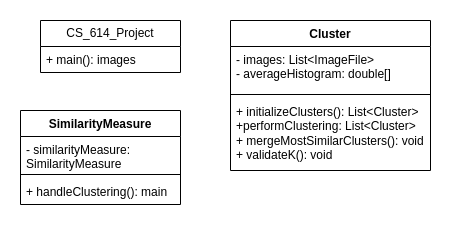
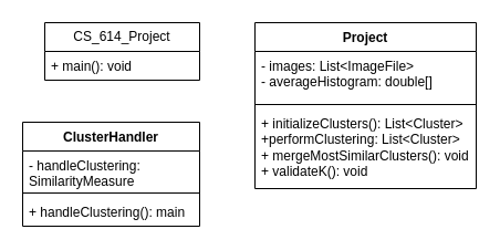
- <mxCell id="8" value="Cluster" style="swimlane;fontStyle=1;align=center;verticalAlign=top;childLayout=stackLayout;horizontal=1;startSize=26;horizontalStack=0;resizeParent=1;resizeParentMax=0;resizeLast=0;collapsible=1;marginBottom=0;whiteSpace=wrap;html=1;" vertex="1" parent="1"><mxGeometry x="230" y="20" width="200" height="150" as="geometry" /></mxCell>
+ <mxCell id="8" value="Project" style="swimlane;fontStyle=1;align=center;verticalAlign=top;childLayout=stackLayout;horizontal=1;startSize=26;horizontalStack=0;resizeParent=1;resizeParentMax=0;resizeLast=0;collapsible=1;marginBottom=0;whiteSpace=wrap;html=1;" vertex="1" parent="1"><mxGeometry x="230" y="20" width="200" height="150" as="geometry" /></mxCell>
- <mxCell id="7" value="+ main(): images" style="text;strokeColor=none;fillColor=none;align=left;verticalAlign=top;spacingLeft=4;spacingRight=4;overflow=hidden;rotatable=0;points=[[0,0.5],[1,0.5]];portConstraint=eastwest;whiteSpace=wrap;html=1;" vertex="1" parent="6"><mxGeometry y="26" width="140" height="26" as="geometry" /></mxCell>
+ <mxCell id="7" value="+ main(): void" style="text;strokeColor=none;fillColor=none;align=left;verticalAlign=top;spacingLeft=4;spacingRight=4;overflow=hidden;rotatable=0;points=[[0,0.5],[1,0.5]];portConstraint=eastwest;whiteSpace=wrap;html=1;" vertex="1" parent="6"><mxGeometry y="26" width="140" height="26" as="geometry" /></mxCell>
- <mxCell id="2" value="SimilarityMeasure" style="swimlane;fontStyle=1;align=center;verticalAlign=top;childLayout=stackLayout;horizontal=1;startSize=26;horizontalStack=0;resizeParent=1;resizeParentMax=0;resizeLast=0;collapsible=1;marginBottom=0;whiteSpace=wrap;html=1;" vertex="1" parent="1"><mxGeometry x="20" y="110" width="160" height="94" as="geometry" /></mxCell>
+ <mxCell id="2" value="ClusterHandler" style="swimlane;fontStyle=1;align=center;verticalAlign=top;childLayout=stackLayout;horizontal=1;startSize=26;horizontalStack=0;resizeParent=1;resizeParentMax=0;resizeLast=0;collapsible=1;marginBottom=0;whiteSpace=wrap;html=1;" vertex="1" parent="1"><mxGeometry x="20" y="110" width="160" height="94" as="geometry" /></mxCell>
- <mxCell id="3" value="- similarityMeasure: SimilarityMeasure" style="text;strokeColor=none;fillColor=none;align=left;verticalAlign=top;spacingLeft=4;spacingRight=4;overflow=hidden;rotatable=0;points=[[0,0.5],[1,0.5]];portConstraint=eastwest;whiteSpace=wrap;html=1;" vertex="1" parent="2"><mxGeometry y="26" width="160" height="34" as="geometry" /></mxCell>
+ <mxCell id="3" value="- handleClustering: SimilarityMeasure" style="text;strokeColor=none;fillColor=none;align=left;verticalAlign=top;spacingLeft=4;spacingRight=4;overflow=hidden;rotatable=0;points=[[0,0.5],[1,0.5]];portConstraint=eastwest;whiteSpace=wrap;html=1;" vertex="1" parent="2"><mxGeometry y="26" width="160" height="34" as="geometry" /></mxCell>
